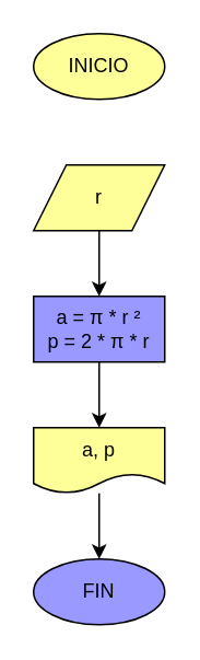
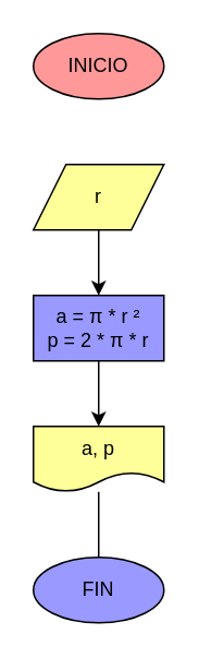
- <mxCell id="2" value="&lt;font color=&quot;#030303&quot;&gt;INICIO&lt;/font&gt;" style="ellipse;whiteSpace=wrap;html=1;fillColor=#ffff99;strokeColor=#000000;backgroundOutline=0;comic=0;" parent="1" vertex="1"><mxGeometry x="20" y="20" width="80" height="40" as="geometry" /></mxCell>
+ <mxCell id="2" value="&lt;font color=&quot;#030303&quot;&gt;INICIO&lt;/font&gt;" style="ellipse;whiteSpace=wrap;html=1;fillColor=#FF9999;strokeColor=#000000;backgroundOutline=0;comic=0;" parent="1" vertex="1"><mxGeometry x="20" y="20" width="80" height="40" as="geometry" /></mxCell>
- <mxCell id="7" value="" style="edgeStyle=none;html=1;strokeColor=#000000;backgroundOutline=0;comic=0;" parent="1" source="8" target="9" edge="1"><mxGeometry relative="1" as="geometry" /></mxCell>
+ <mxCell id="7" value="" style="edgeStyle=none;html=1;strokeColor=#000000;backgroundOutline=0;comic=0;endArrow=none;" parent="1" source="8" target="9" edge="1"><mxGeometry relative="1" as="geometry" /></mxCell>
